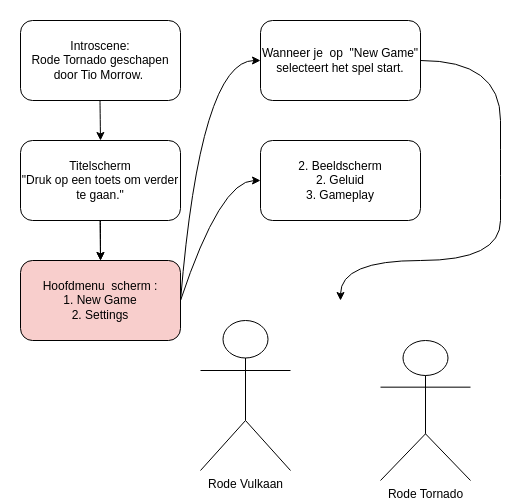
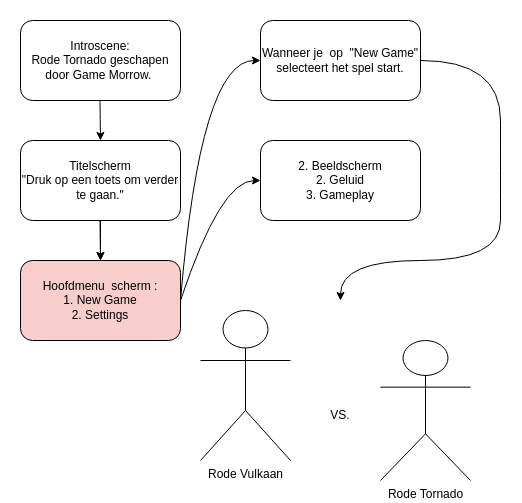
- <mxCell id="2" value="Introscene:&lt;br&gt;Rode Tornado geschapen door Tio Morrow.&amp;nbsp;" style="rounded=1;whiteSpace=wrap;html=1;" vertex="1" parent="1"><mxGeometry x="20" y="20" width="160" height="80" as="geometry" /></mxCell>
+ <mxCell id="2" value="Introscene:&lt;br&gt;Rode Tornado geschapen door Game Morrow.&amp;nbsp;" style="rounded=1;whiteSpace=wrap;html=1;" vertex="1" parent="1"><mxGeometry x="20" y="20" width="160" height="80" as="geometry" /></mxCell>
- <mxCell id="14" value="Rode Vulkaan" style="shape=umlActor;verticalLabelPosition=bottom;verticalAlign=top;html=1;outlineConnect=0;" vertex="1" parent="1"><mxGeometry x="200" y="320" width="90" height="150" as="geometry" /></mxCell>
+ <mxCell id="14" value="Rode Vulkaan" style="shape=umlActor;verticalLabelPosition=bottom;verticalAlign=top;html=1;outlineConnect=0;" vertex="1" parent="1"><mxGeometry x="200" y="310" width="90" height="150" as="geometry" /></mxCell>
+ <mxCell id="15" value="VS." style="text;html=1;strokeColor=none;fillColor=none;align=center;verticalAlign=middle;whiteSpace=wrap;rounded=0;" vertex="1" parent="1"><mxGeometry x="310" y="400" width="60" height="30" as="geometry" /></mxCell>
